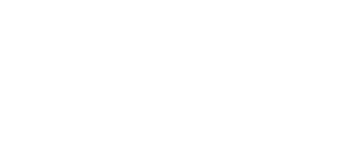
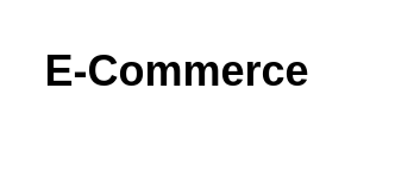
+ <mxCell id="2" value="&lt;h1&gt;E-Commerce&lt;/h1&gt;" style="text;html=1;strokeColor=none;fillColor=none;spacing=5;spacingTop=-20;whiteSpace=wrap;overflow=hidden;rounded=0;" vertex="1" parent="1"><mxGeometry x="20" y="20" width="190" height="60" as="geometry" /></mxCell>
